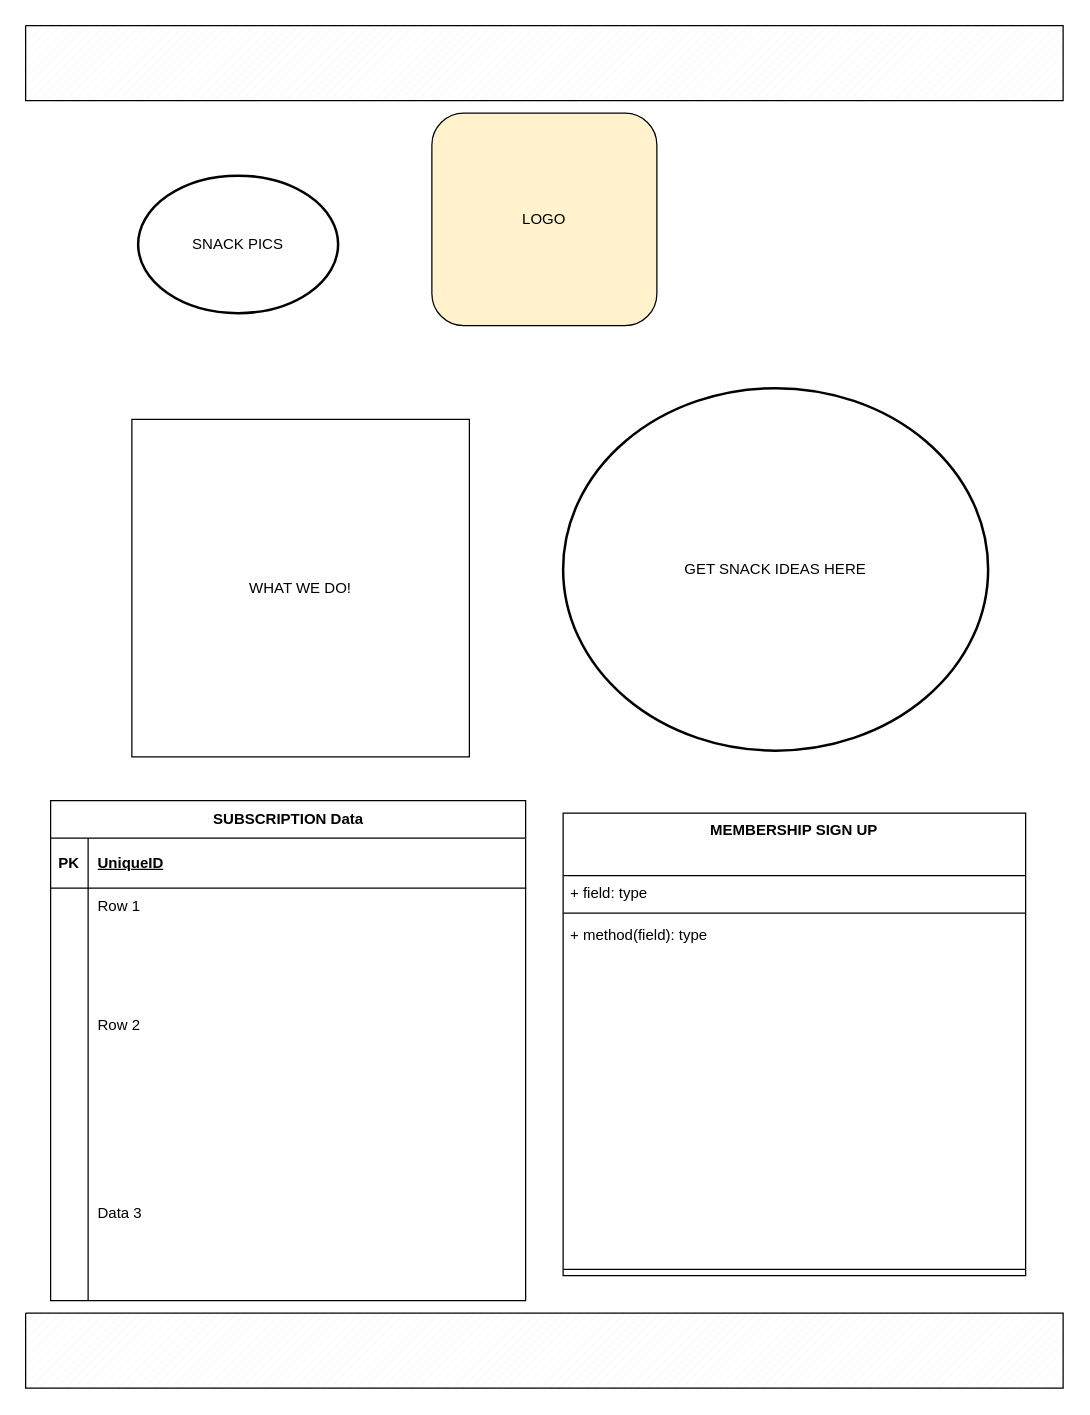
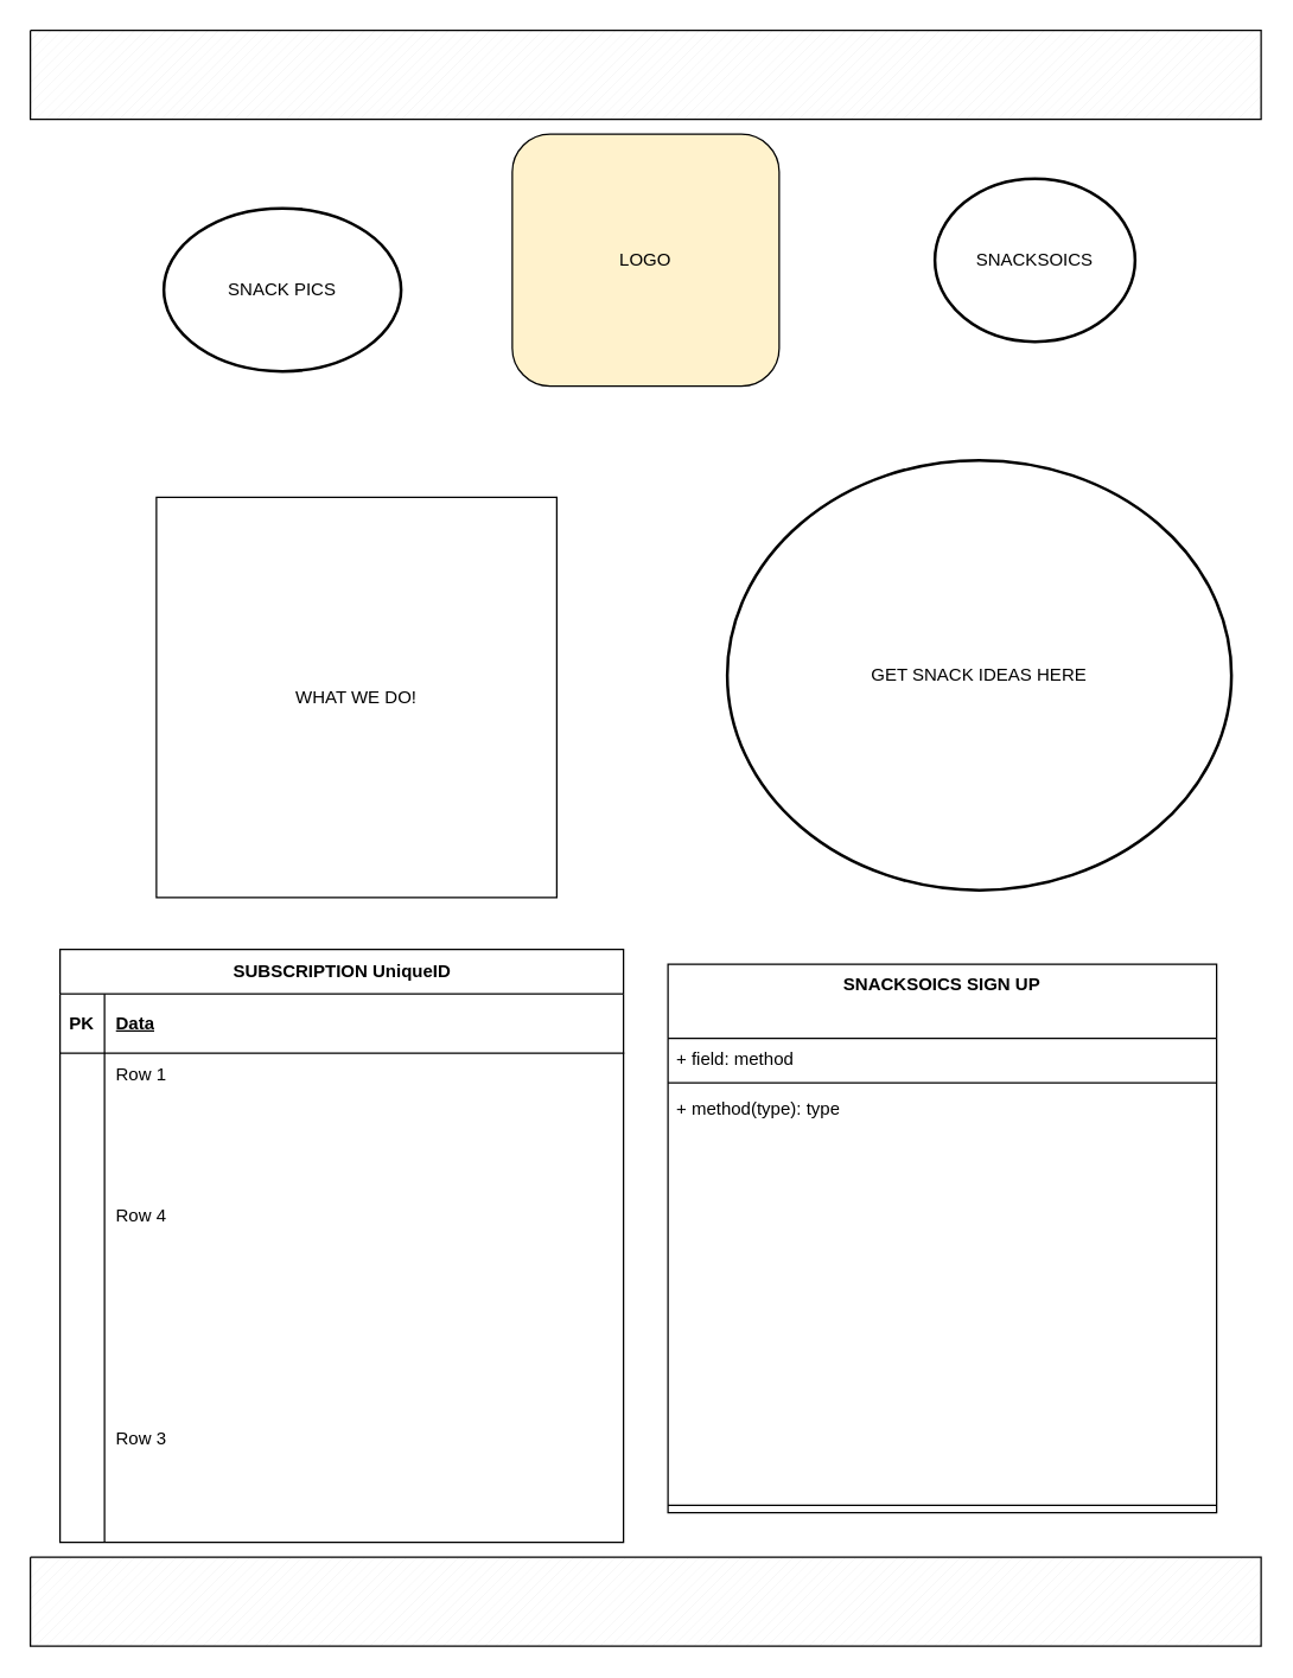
+ <mxCell id="26" value="SNACKSOICS" style="strokeWidth=2;html=1;shape=mxgraph.flowchart.start_2;whiteSpace=wrap;" vertex="1" parent="1"><mxGeometry x="630" y="120" width="135" height="110" as="geometry" /></mxCell>
- <mxCell id="23" value="GET SNACK IDEAS HERE" style="strokeWidth=2;html=1;shape=mxgraph.flowchart.start_2;whiteSpace=wrap;" parent="1" vertex="1"><mxGeometry x="450" y="310" width="340" height="290" as="geometry" /></mxCell>
+ <mxCell id="23" value="GET SNACK IDEAS HERE" style="strokeWidth=2;html=1;shape=mxgraph.flowchart.start_2;whiteSpace=wrap;" parent="1" vertex="1"><mxGeometry x="490" y="310" width="340" height="290" as="geometry" /></mxCell>
- <mxCell id="4" value="SUBSCRIPTION Data" style="shape=table;startSize=30;container=1;collapsible=1;childLayout=tableLayout;fixedRows=1;rowLines=0;fontStyle=1;align=center;resizeLast=1;html=1;labelBackgroundColor=none;" parent="1" vertex="1"><mxGeometry x="40" y="640" width="380" height="400" as="geometry" /></mxCell>
+ <mxCell id="4" value="SUBSCRIPTION UniqueID" style="shape=table;startSize=30;container=1;collapsible=1;childLayout=tableLayout;fixedRows=1;rowLines=0;fontStyle=1;align=center;resizeLast=1;html=1;labelBackgroundColor=none;" parent="1" vertex="1"><mxGeometry x="40" y="640" width="380" height="400" as="geometry" /></mxCell>
- <mxCell id="18" value="MEMBERSHIP SIGN UP" style="swimlane;fontStyle=1;align=center;verticalAlign=top;childLayout=stackLayout;horizontal=1;startSize=50;horizontalStack=0;resizeParent=1;resizeParentMax=0;resizeLast=0;collapsible=1;marginBottom=0;whiteSpace=wrap;html=1;" parent="1" vertex="1"><mxGeometry x="450" y="650" width="370" height="370" as="geometry" /></mxCell>
+ <mxCell id="18" value="SNACKSOICS SIGN UP" style="swimlane;fontStyle=1;align=center;verticalAlign=top;childLayout=stackLayout;horizontal=1;startSize=50;horizontalStack=0;resizeParent=1;resizeParentMax=0;resizeLast=0;collapsible=1;marginBottom=0;whiteSpace=wrap;html=1;" parent="1" vertex="1"><mxGeometry x="450" y="650" width="370" height="370" as="geometry" /></mxCell>
- <mxCell id="7" value="UniqueID" style="shape=partialRectangle;connectable=0;fillColor=none;top=0;left=0;bottom=0;right=0;align=left;spacingLeft=6;fontStyle=5;overflow=hidden;whiteSpace=wrap;html=1;labelBackgroundColor=none;" parent="5" vertex="1"><mxGeometry x="30" width="350" height="40" as="geometry"><mxRectangle width="350" height="40" as="alternateBounds" /></mxGeometry></mxCell>
+ <mxCell id="7" value="Data" style="shape=partialRectangle;connectable=0;fillColor=none;top=0;left=0;bottom=0;right=0;align=left;spacingLeft=6;fontStyle=5;overflow=hidden;whiteSpace=wrap;html=1;labelBackgroundColor=none;" parent="5" vertex="1"><mxGeometry x="30" width="350" height="40" as="geometry"><mxRectangle width="350" height="40" as="alternateBounds" /></mxGeometry></mxCell>
- <mxCell id="19" value="+ field: type" style="text;strokeColor=none;fillColor=none;align=left;verticalAlign=top;spacingLeft=4;spacingRight=4;overflow=hidden;rotatable=0;points=[[0,0.5],[1,0.5]];portConstraint=eastwest;whiteSpace=wrap;html=1;" parent="18" vertex="1"><mxGeometry y="50" width="370" height="26" as="geometry" /></mxCell>
+ <mxCell id="19" value="+ field: method" style="text;strokeColor=none;fillColor=none;align=left;verticalAlign=top;spacingLeft=4;spacingRight=4;overflow=hidden;rotatable=0;points=[[0,0.5],[1,0.5]];portConstraint=eastwest;whiteSpace=wrap;html=1;" parent="18" vertex="1"><mxGeometry y="50" width="370" height="26" as="geometry" /></mxCell>
- <mxCell id="21" value="+ method(field): type" style="text;strokeColor=none;fillColor=none;align=left;verticalAlign=top;spacingLeft=4;spacingRight=4;overflow=hidden;rotatable=0;points=[[0,0.5],[1,0.5]];portConstraint=eastwest;whiteSpace=wrap;html=1;" parent="18" vertex="1"><mxGeometry y="84" width="370" height="276" as="geometry" /></mxCell>
+ <mxCell id="21" value="+ method(type): type" style="text;strokeColor=none;fillColor=none;align=left;verticalAlign=top;spacingLeft=4;spacingRight=4;overflow=hidden;rotatable=0;points=[[0,0.5],[1,0.5]];portConstraint=eastwest;whiteSpace=wrap;html=1;" parent="18" vertex="1"><mxGeometry y="84" width="370" height="276" as="geometry" /></mxCell>
- <mxCell id="13" value="Row 2" style="shape=partialRectangle;connectable=0;fillColor=none;top=0;left=0;bottom=0;right=0;align=left;spacingLeft=6;overflow=hidden;whiteSpace=wrap;html=1;labelBackgroundColor=none;" parent="11" vertex="1"><mxGeometry x="30" width="350" height="160" as="geometry"><mxRectangle width="350" height="160" as="alternateBounds" /></mxGeometry></mxCell>
+ <mxCell id="13" value="Row 4" style="shape=partialRectangle;connectable=0;fillColor=none;top=0;left=0;bottom=0;right=0;align=left;spacingLeft=6;overflow=hidden;whiteSpace=wrap;html=1;labelBackgroundColor=none;" parent="11" vertex="1"><mxGeometry x="30" width="350" height="160" as="geometry"><mxRectangle width="350" height="160" as="alternateBounds" /></mxGeometry></mxCell>
- <mxCell id="16" value="Data 3" style="shape=partialRectangle;connectable=0;fillColor=none;top=0;left=0;bottom=0;right=0;align=left;spacingLeft=6;overflow=hidden;whiteSpace=wrap;html=1;labelBackgroundColor=none;" parent="14" vertex="1"><mxGeometry x="30" width="350" height="140" as="geometry"><mxRectangle width="350" height="140" as="alternateBounds" /></mxGeometry></mxCell>
+ <mxCell id="16" value="Row 3" style="shape=partialRectangle;connectable=0;fillColor=none;top=0;left=0;bottom=0;right=0;align=left;spacingLeft=6;overflow=hidden;whiteSpace=wrap;html=1;labelBackgroundColor=none;" parent="14" vertex="1"><mxGeometry x="30" width="350" height="140" as="geometry"><mxRectangle width="350" height="140" as="alternateBounds" /></mxGeometry></mxCell>
